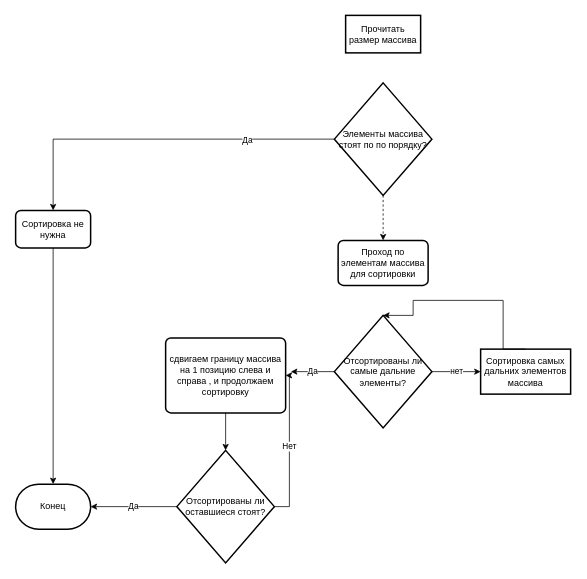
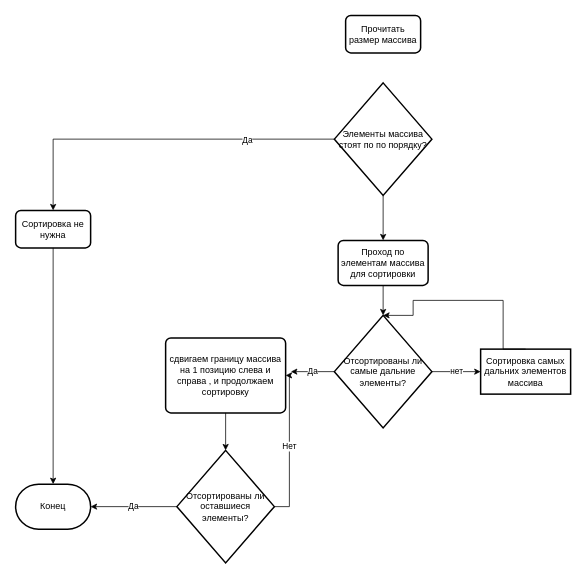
- <mxCell id="2" value="Прочитать размер массива" style="whiteSpace=wrap;html=1;absoluteArcSize=1;arcSize=14;strokeWidth=2;rounded=0;" vertex="1" parent="1"><mxGeometry x="460" y="20" width="100" height="50" as="geometry" /></mxCell>
+ <mxCell id="2" value="Прочитать размер массива" style="rounded=1;whiteSpace=wrap;html=1;absoluteArcSize=1;arcSize=14;strokeWidth=2;" vertex="1" parent="1"><mxGeometry x="460" y="20" width="100" height="50" as="geometry" /></mxCell>
- <mxCell id="3" style="edgeStyle=orthogonalEdgeStyle;rounded=0;orthogonalLoop=1;jettySize=auto;html=1;exitX=0.5;exitY=1;exitDx=0;exitDy=0;exitPerimeter=0;dashed=1;" edge="1" parent="1" source="4" target="10"><mxGeometry relative="1" as="geometry" /></mxCell>
+ <mxCell id="3" style="edgeStyle=orthogonalEdgeStyle;rounded=0;orthogonalLoop=1;jettySize=auto;html=1;exitX=0.5;exitY=1;exitDx=0;exitDy=0;exitPerimeter=0;" edge="1" parent="1" source="4" target="10"><mxGeometry relative="1" as="geometry" /></mxCell>
+ <mxCell id="13" style="edgeStyle=orthogonalEdgeStyle;rounded=0;orthogonalLoop=1;jettySize=auto;html=1;exitX=0.5;exitY=1;exitDx=0;exitDy=0;entryX=0.5;entryY=0;entryDx=0;entryDy=0;entryPerimeter=0;" edge="1" parent="1" source="10" target="12"><mxGeometry relative="1" as="geometry" /></mxCell>
- <mxCell id="19" value="Отсортированы ли оставшиеся стоят?" style="strokeWidth=2;html=1;shape=mxgraph.flowchart.decision;whiteSpace=wrap;" vertex="1" parent="1"><mxGeometry x="235" y="600" width="130" height="150" as="geometry" /></mxCell>
+ <mxCell id="19" value="Отсортированы ли оставшиеся элементы?" style="strokeWidth=2;html=1;shape=mxgraph.flowchart.decision;whiteSpace=wrap;" vertex="1" parent="1"><mxGeometry x="235" y="600" width="130" height="150" as="geometry" /></mxCell>
